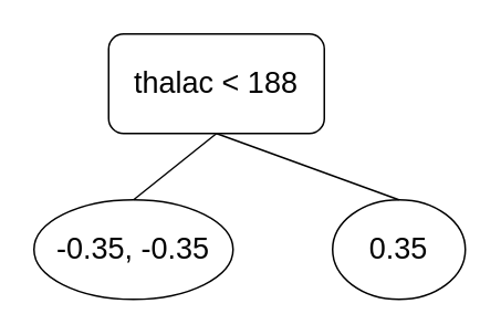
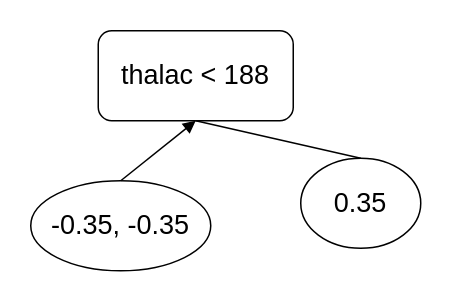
- <mxCell id="5" value="" style="endArrow=none;html=1;exitX=0.5;exitY=0;exitDx=0;exitDy=0;entryX=0.5;entryY=1;entryDx=0;entryDy=0;" edge="1" parent="1" source="3" target="2"><mxGeometry width="50" height="50" relative="1" as="geometry"><mxPoint x="360" y="150" as="sourcePoint" /><mxPoint x="410" y="100" as="targetPoint" /></mxGeometry></mxCell>
+ <mxCell id="5" value="" style="endArrow=block;html=1;exitX=0.5;exitY=0;exitDx=0;exitDy=0;entryX=0.5;entryY=1;entryDx=0;entryDy=0;" edge="1" parent="1" source="3" target="2"><mxGeometry width="50" height="50" relative="1" as="geometry"><mxPoint x="360" y="150" as="sourcePoint" /><mxPoint x="410" y="100" as="targetPoint" /></mxGeometry></mxCell>
- <mxCell id="4" value="&lt;font style=&quot;font-size: 18px&quot;&gt;0.35&lt;/font&gt;" style="ellipse;whiteSpace=wrap;html=1;" vertex="1" parent="1"><mxGeometry x="200" y="120" width="80" height="60" as="geometry" /></mxCell>
+ <mxCell id="4" value="&lt;font style=&quot;font-size: 18px&quot;&gt;0.35&lt;/font&gt;" style="ellipse;whiteSpace=wrap;html=1;" vertex="1" parent="1"><mxGeometry x="200" y="105" width="80" height="60" as="geometry" /></mxCell>
